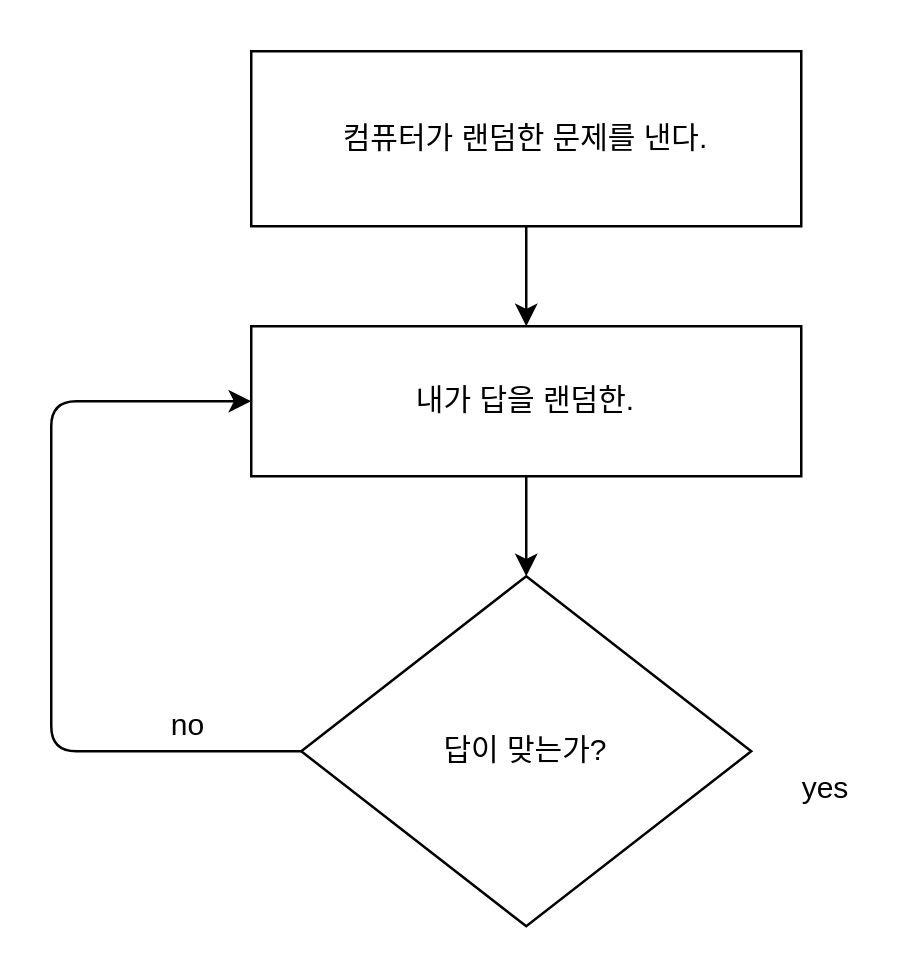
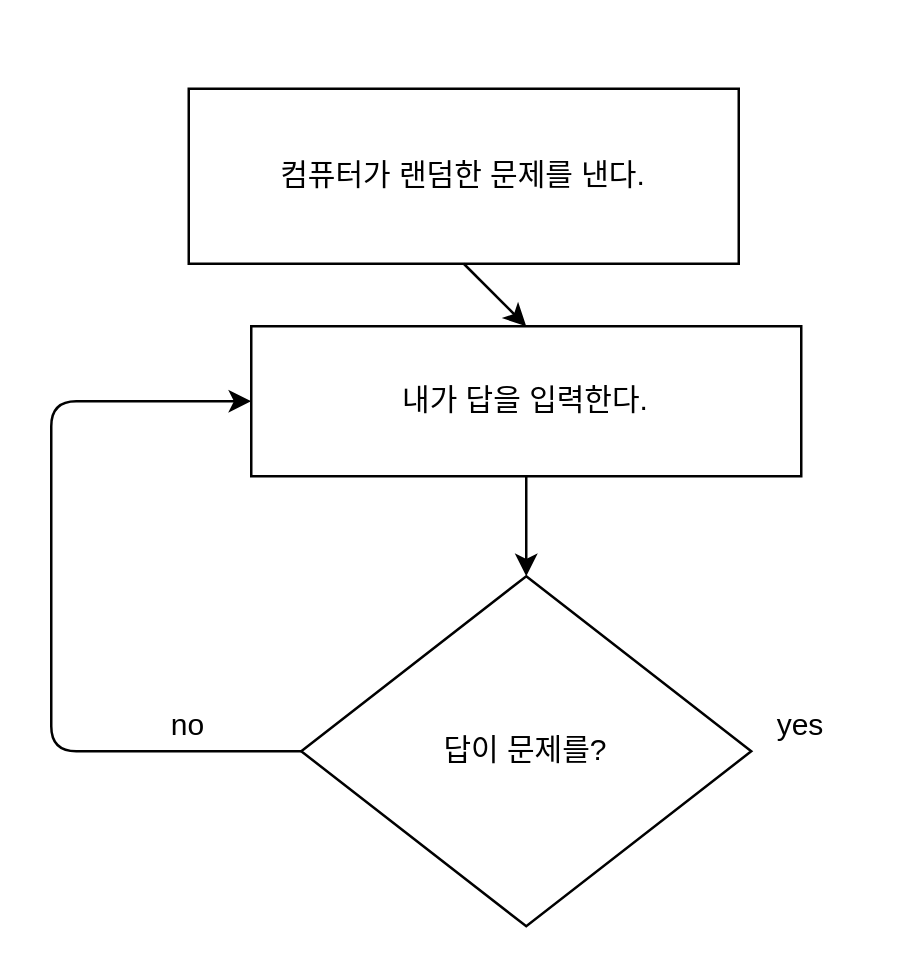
- <mxCell id="2" value="컴퓨터가 랜덤한 문제를 낸다." style="rounded=0;whiteSpace=wrap;html=1;" vertex="1" parent="1"><mxGeometry x="100" y="20" width="220" height="70" as="geometry" /></mxCell>
+ <mxCell id="2" value="컴퓨터가 랜덤한 문제를 낸다." style="rounded=0;whiteSpace=wrap;html=1;" vertex="1" parent="1"><mxGeometry x="75" y="35" width="220" height="70" as="geometry" /></mxCell>
- <mxCell id="4" value="내가 답을 랜덤한." style="rounded=0;whiteSpace=wrap;html=1;" vertex="1" parent="1"><mxGeometry x="100" y="130" width="220" height="60" as="geometry" /></mxCell>
+ <mxCell id="4" value="내가 답을 입력한다." style="rounded=0;whiteSpace=wrap;html=1;" vertex="1" parent="1"><mxGeometry x="100" y="130" width="220" height="60" as="geometry" /></mxCell>
- <mxCell id="6" value="답이 맞는가?" style="rhombus;whiteSpace=wrap;html=1;" vertex="1" parent="1"><mxGeometry x="120" y="230" width="180" height="140" as="geometry" /></mxCell>
+ <mxCell id="6" value="답이 문제를?" style="rhombus;whiteSpace=wrap;html=1;" vertex="1" parent="1"><mxGeometry x="120" y="230" width="180" height="140" as="geometry" /></mxCell>
- <mxCell id="7" value="yes" style="text;html=1;strokeColor=none;fillColor=none;align=center;verticalAlign=middle;whiteSpace=wrap;rounded=0;" vertex="1" parent="1"><mxGeometry x="310" y="305" width="40" height="20" as="geometry" /></mxCell>
+ <mxCell id="7" value="yes" style="text;html=1;strokeColor=none;fillColor=none;align=center;verticalAlign=middle;whiteSpace=wrap;rounded=0;" vertex="1" parent="1"><mxGeometry x="300" y="280" width="40" height="20" as="geometry" /></mxCell>
